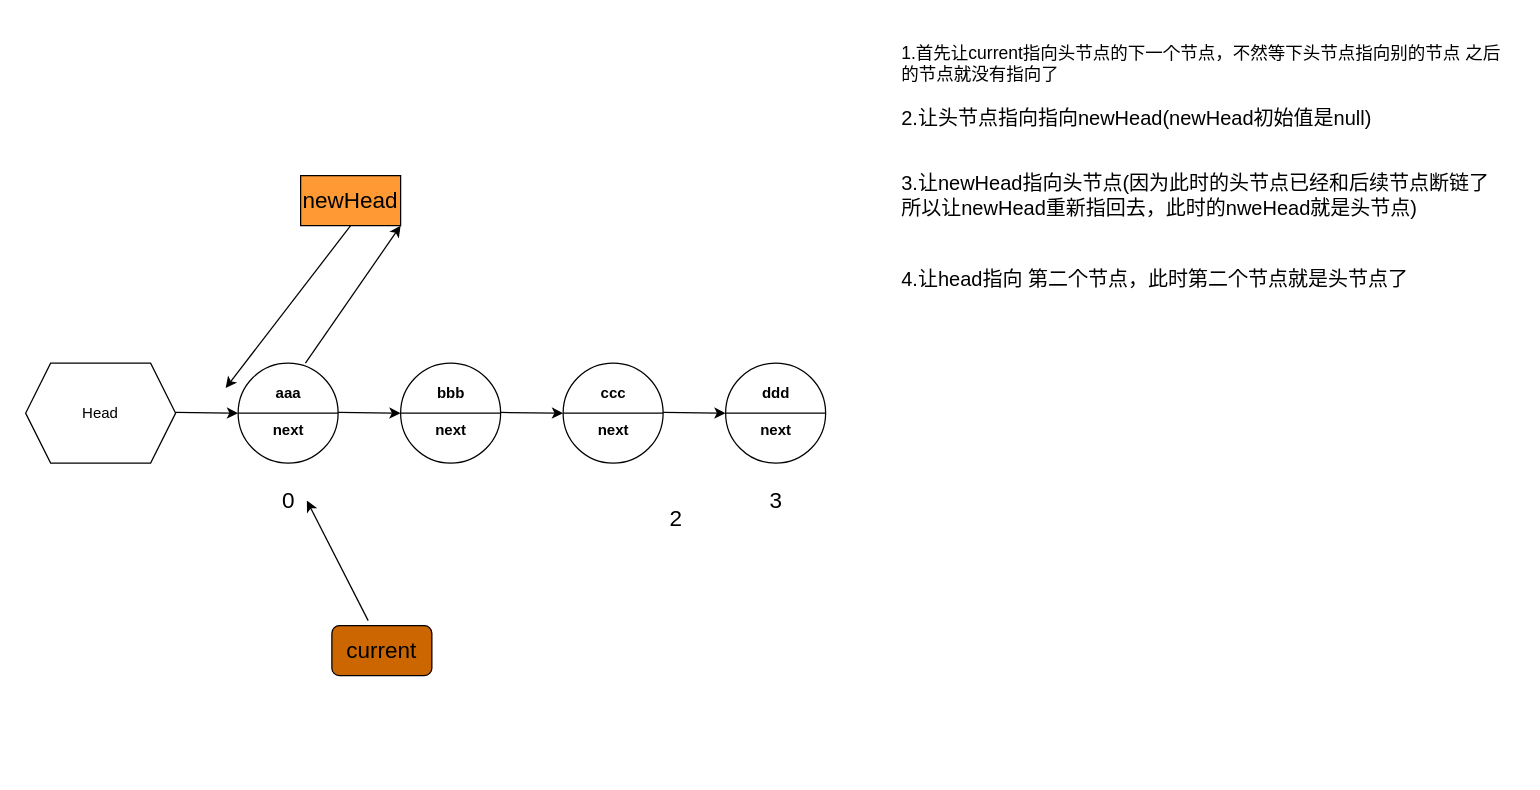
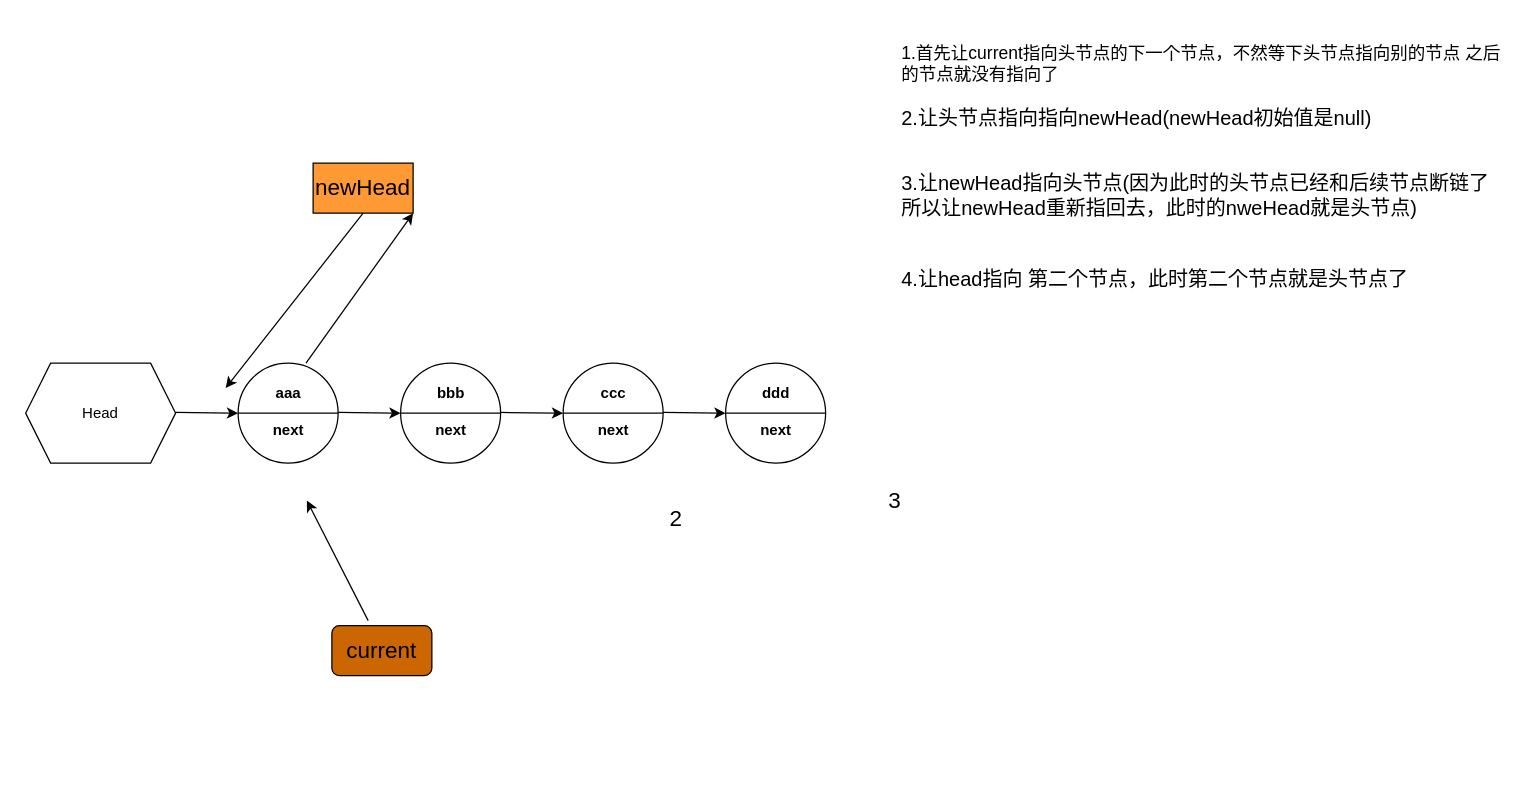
- <mxCell id="28" value="&lt;span style=&quot;font-size: 18px;&quot;&gt;newHead&lt;/span&gt;" style="rounded=0;whiteSpace=wrap;html=1;fontSize=12;fillColor=#FF9933;movable=1;resizable=1;rotatable=1;deletable=1;editable=1;connectable=1;" parent="27" vertex="1"><mxGeometry x="10" y="10" width="80" height="40" as="geometry" /></mxCell>
+ <mxCell id="28" value="&lt;span style=&quot;font-size: 18px;&quot;&gt;newHead&lt;/span&gt;" style="rounded=0;whiteSpace=wrap;html=1;fontSize=12;fillColor=#FF9933;movable=1;resizable=1;rotatable=1;deletable=1;editable=1;connectable=1;" parent="27" vertex="1"><mxGeometry x="20" width="80" height="40" as="geometry" /></mxCell>
- <mxCell id="15" value="0" style="text;html=1;align=center;verticalAlign=middle;resizable=0;points=[];autosize=1;strokeColor=none;fillColor=none;fontSize=18;" parent="1" vertex="1"><mxGeometry x="215" y="380" width="30" height="40" as="geometry" /></mxCell>
- <mxCell id="21" value="3" style="text;html=1;align=center;verticalAlign=middle;resizable=0;points=[];autosize=1;strokeColor=none;fillColor=none;fontSize=18;" parent="1" vertex="1"><mxGeometry x="605" y="380" width="30" height="40" as="geometry" /></mxCell>
+ <mxCell id="21" value="3" style="text;html=1;align=center;verticalAlign=middle;resizable=0;points=[];autosize=1;strokeColor=none;fillColor=none;fontSize=18;" parent="1" vertex="1"><mxGeometry x="700" y="380" width="30" height="40" as="geometry" /></mxCell>
